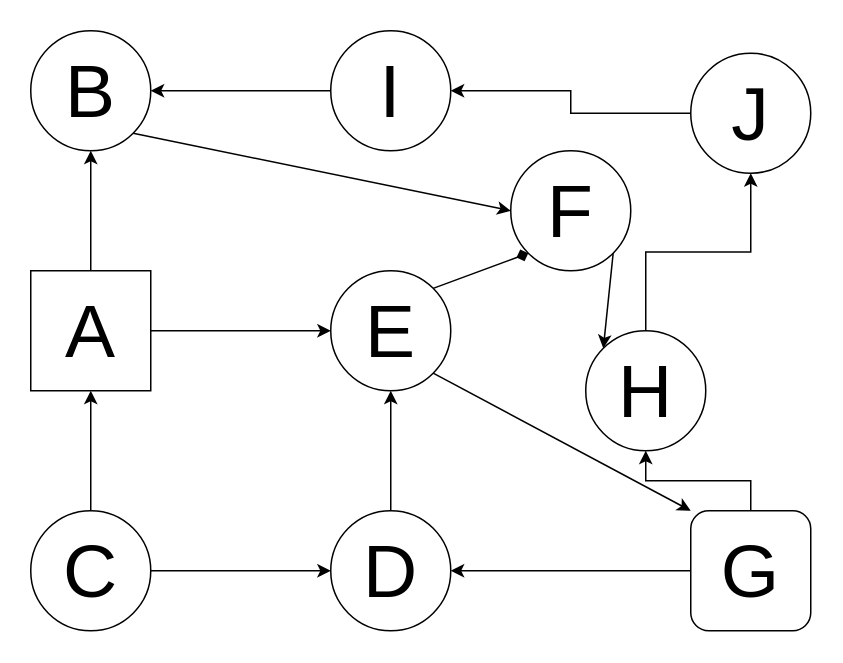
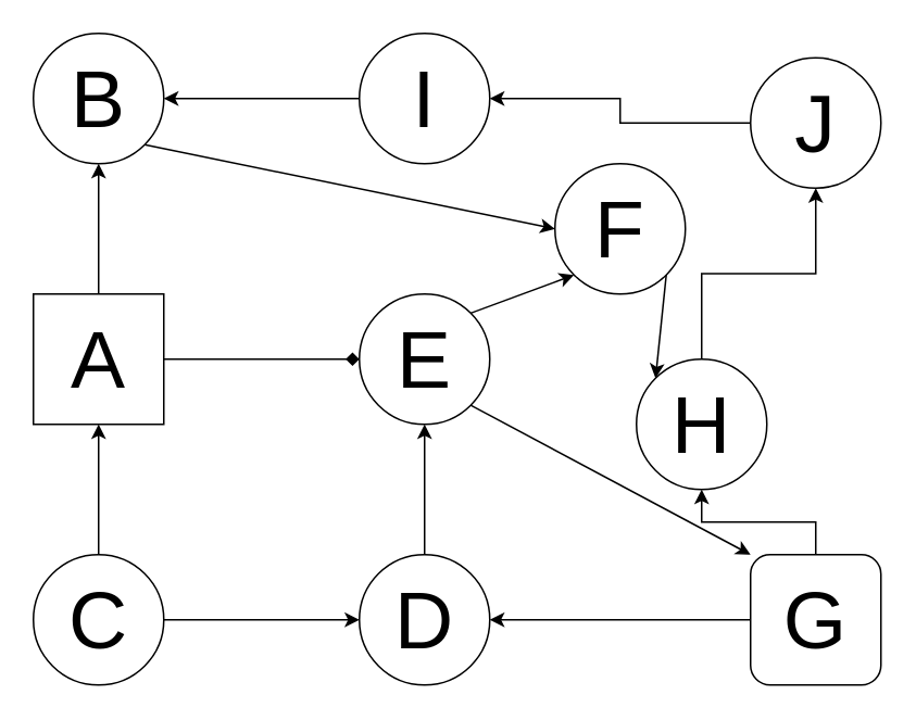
- <mxCell id="23" value="" style="endArrow=diamond;html=1;exitX=1;exitY=0;exitDx=0;exitDy=0;entryX=0;entryY=1;entryDx=0;entryDy=0;" edge="1" parent="1" source="11" target="7"><mxGeometry width="50" height="50" relative="1" as="geometry"><mxPoint x="350" y="300" as="sourcePoint" /><mxPoint x="400" y="250" as="targetPoint" /></mxGeometry></mxCell>
+ <mxCell id="23" value="" style="endArrow=classic;html=1;exitX=1;exitY=0;exitDx=0;exitDy=0;entryX=0;entryY=1;entryDx=0;entryDy=0;" edge="1" parent="1" source="11" target="7"><mxGeometry width="50" height="50" relative="1" as="geometry"><mxPoint x="350" y="300" as="sourcePoint" /><mxPoint x="400" y="250" as="targetPoint" /></mxGeometry></mxCell>
- <mxCell id="9" style="edgeStyle=orthogonalEdgeStyle;rounded=0;orthogonalLoop=1;jettySize=auto;html=1;entryX=0;entryY=0.5;entryDx=0;entryDy=0;" edge="1" parent="1" source="10" target="11"><mxGeometry relative="1" as="geometry" /></mxCell>
+ <mxCell id="9" style="edgeStyle=orthogonalEdgeStyle;rounded=0;orthogonalLoop=1;jettySize=auto;html=1;entryX=0;entryY=0.5;entryDx=0;entryDy=0;endArrow=diamond;" edge="1" parent="1" source="10" target="11"><mxGeometry relative="1" as="geometry" /></mxCell>
